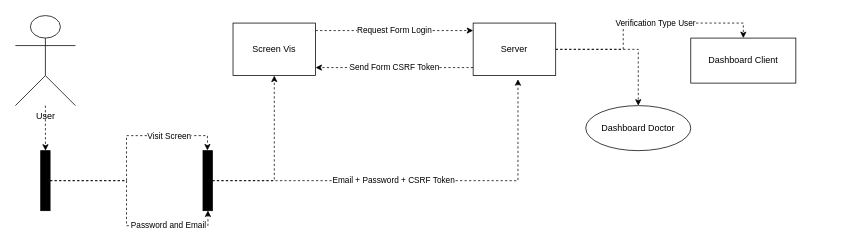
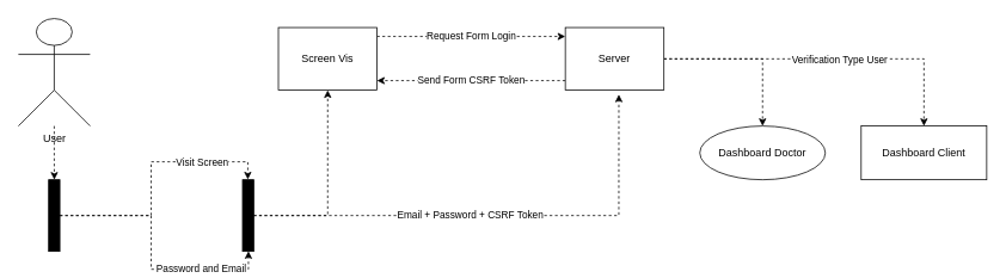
- <mxCell id="20" value="Dashboard Client" style="html=1;whiteSpace=wrap;" vertex="1" parent="1"><mxGeometry x="920" y="50" width="140" height="60" as="geometry" /></mxCell>
+ <mxCell id="20" value="Dashboard Client" style="html=1;whiteSpace=wrap;" vertex="1" parent="1"><mxGeometry x="960" y="140" width="140" height="60" as="geometry" /></mxCell>
